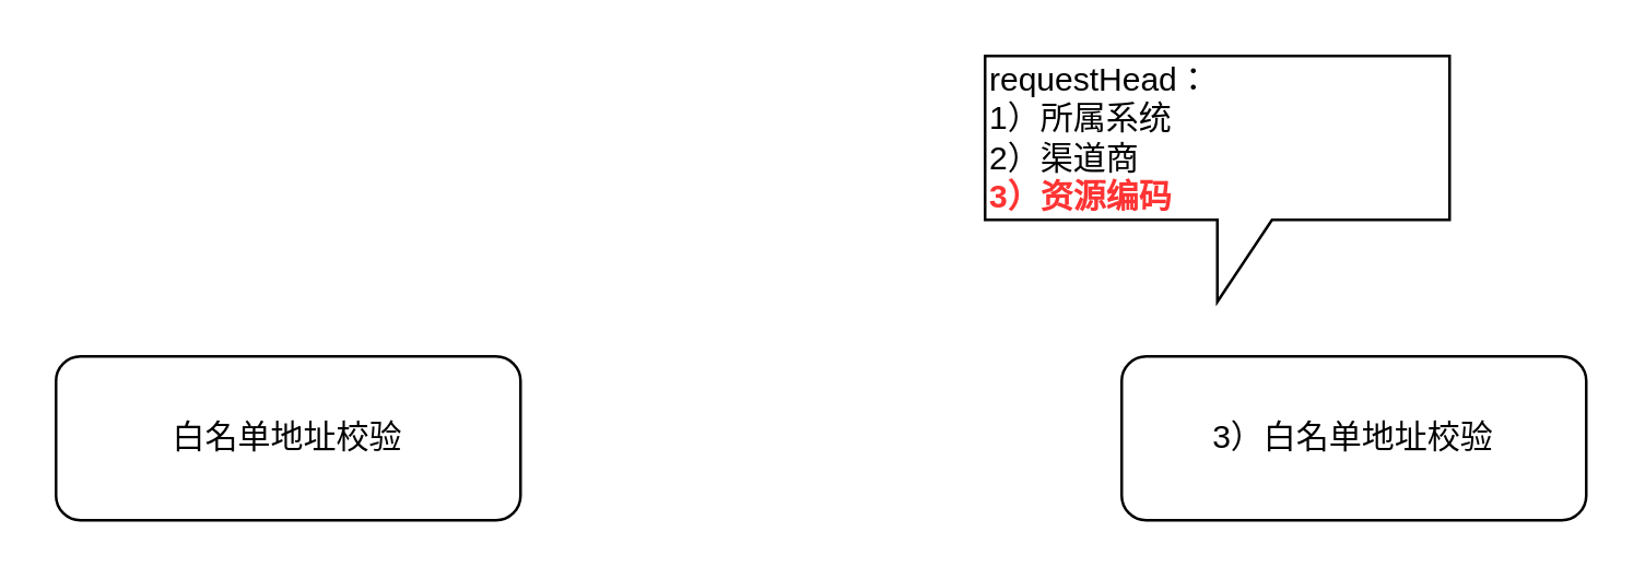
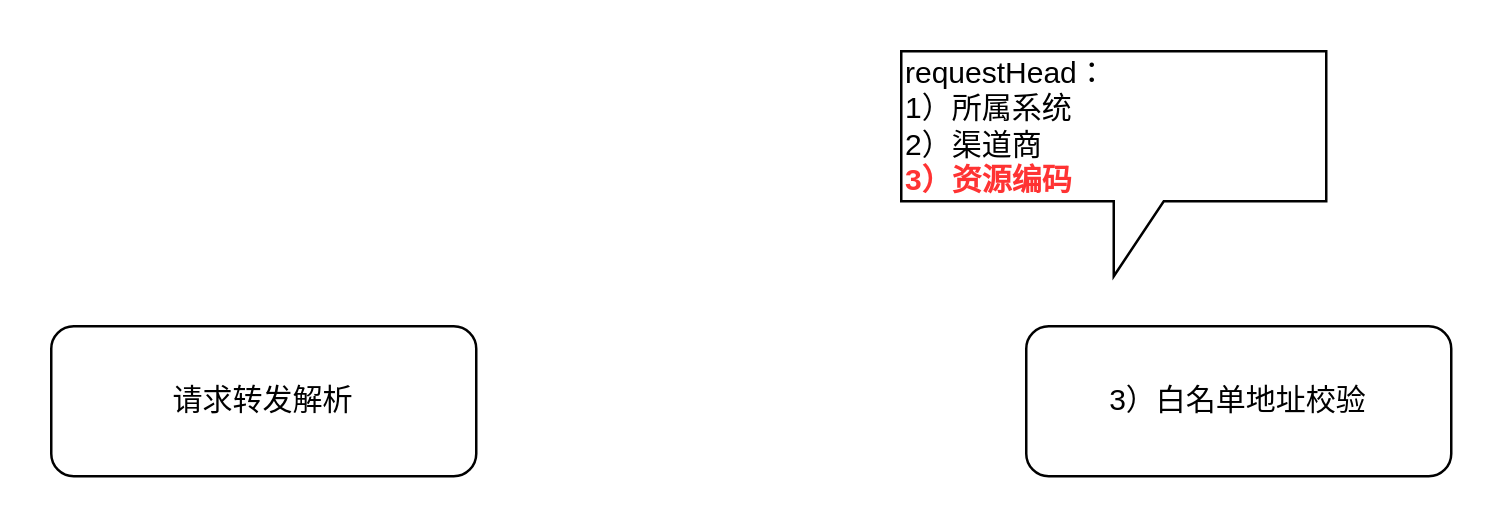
- <mxCell id="2" value="白名单地址校验" style="rounded=1;whiteSpace=wrap;html=1;" vertex="1" parent="1"><mxGeometry x="20" y="130" width="170" height="60" as="geometry" /></mxCell>
+ <mxCell id="2" value="请求转发解析" style="rounded=1;whiteSpace=wrap;html=1;" vertex="1" parent="1"><mxGeometry x="20" y="130" width="170" height="60" as="geometry" /></mxCell>
